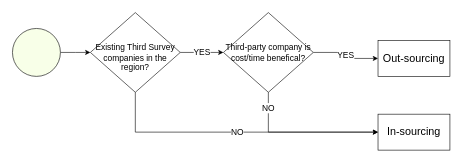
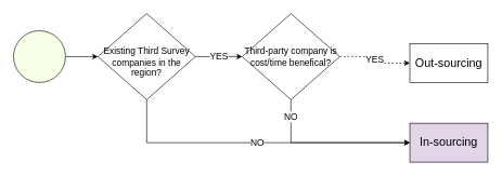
- <mxCell id="6" value="&lt;font style=&quot;font-size: 14px&quot;&gt;YES&lt;/font&gt;" style="edgeStyle=orthogonalEdgeStyle;rounded=0;orthogonalLoop=1;jettySize=auto;html=1;entryX=0;entryY=0.5;entryDx=0;entryDy=0;exitX=1;exitY=0.5;exitDx=0;exitDy=0;" parent="1" source="8" target="7" edge="1"><mxGeometry relative="1" as="geometry"><mxPoint x="670" y="87" as="targetPoint" /><mxPoint x="580" y="94.5" as="sourcePoint" /></mxGeometry></mxCell>
+ <mxCell id="6" value="&lt;font style=&quot;font-size: 14px&quot;&gt;YES&lt;/font&gt;" style="edgeStyle=orthogonalEdgeStyle;rounded=0;orthogonalLoop=1;jettySize=auto;html=1;entryX=0;entryY=0.5;entryDx=0;entryDy=0;exitX=1;exitY=0.5;exitDx=0;exitDy=0;dashed=1;" parent="1" source="8" target="7" edge="1"><mxGeometry relative="1" as="geometry"><mxPoint x="670" y="87" as="targetPoint" /><mxPoint x="580" y="94.5" as="sourcePoint" /></mxGeometry></mxCell>
- <mxCell id="10" value="&lt;font style=&quot;font-size: 18px&quot;&gt;In-sourcing&lt;/font&gt;" style="rounded=0;whiteSpace=wrap;html=1;" vertex="1" parent="1"><mxGeometry x="630" y="190" width="120" height="60" as="geometry" /></mxCell>
+ <mxCell id="10" value="&lt;font style=&quot;font-size: 18px&quot;&gt;In-sourcing&lt;/font&gt;" style="rounded=0;whiteSpace=wrap;html=1;fillColor=#e1d5e7;" vertex="1" parent="1"><mxGeometry x="630" y="190" width="120" height="60" as="geometry" /></mxCell>
